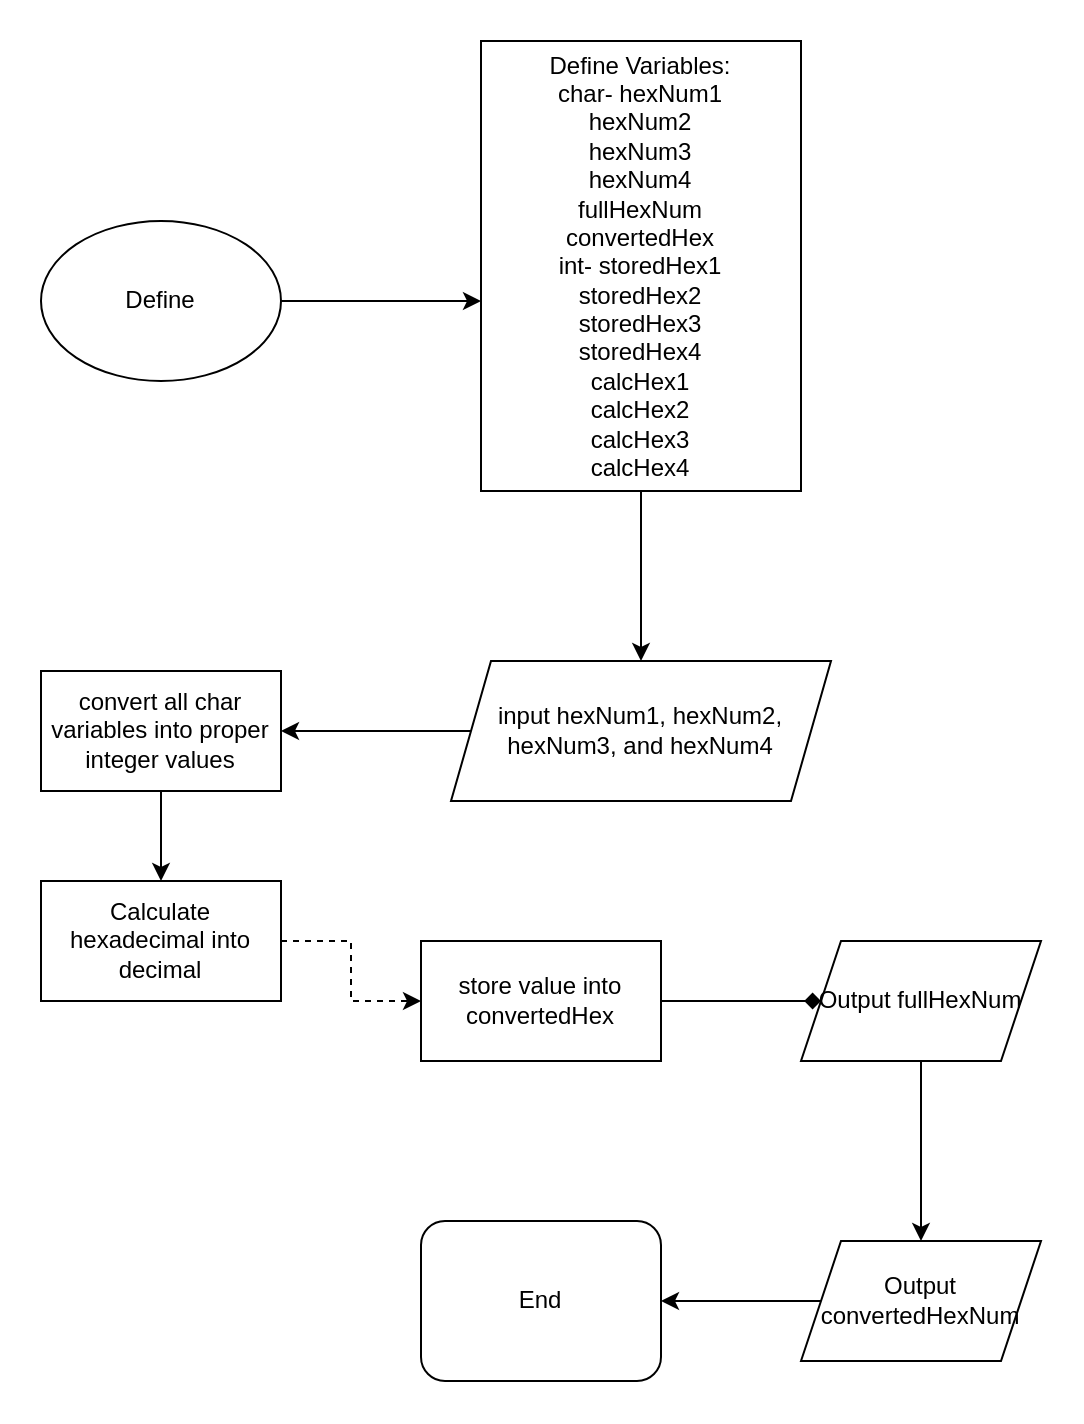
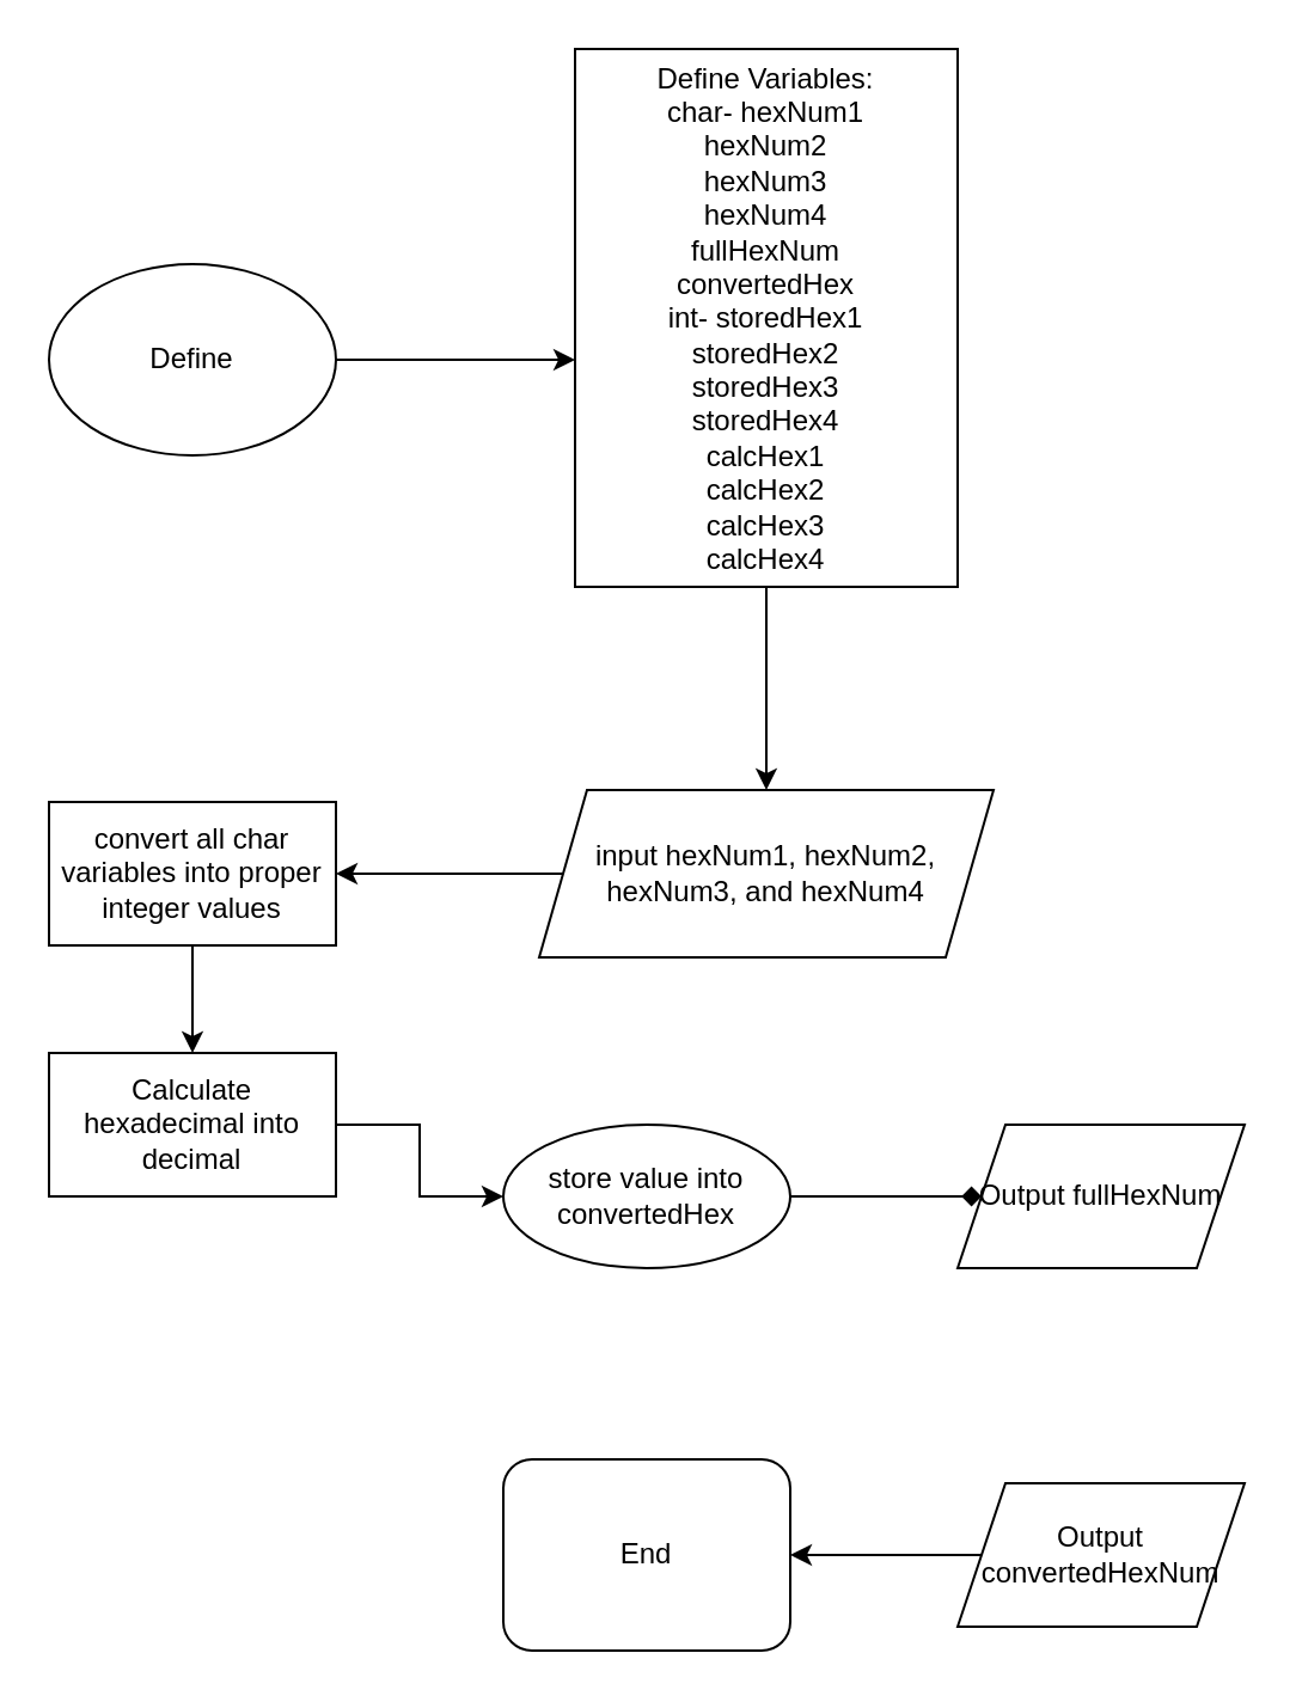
- <mxCell id="10" value="" style="edgeStyle=orthogonalEdgeStyle;rounded=0;orthogonalLoop=1;jettySize=auto;html=1;entryX=0;entryY=0.5;entryDx=0;entryDy=0;dashed=1;" edge="1" parent="1" source="11" target="17"><mxGeometry relative="1" as="geometry" /></mxCell>
+ <mxCell id="10" value="" style="edgeStyle=orthogonalEdgeStyle;rounded=0;orthogonalLoop=1;jettySize=auto;html=1;entryX=0;entryY=0.5;entryDx=0;entryDy=0;" edge="1" parent="1" source="11" target="17"><mxGeometry relative="1" as="geometry" /></mxCell>
- <mxCell id="17" value="store value into convertedHex" style="rounded=0;whiteSpace=wrap;html=1;" vertex="1" parent="1"><mxGeometry x="210" y="470" width="120" height="60" as="geometry" /></mxCell>
+ <mxCell id="17" value="store value into convertedHex" style="ellipse;whiteSpace=wrap;html=1;" vertex="1" parent="1"><mxGeometry x="210" y="470" width="120" height="60" as="geometry" /></mxCell>
- <mxCell id="12" value="" style="edgeStyle=orthogonalEdgeStyle;rounded=0;orthogonalLoop=1;jettySize=auto;html=1;" edge="1" parent="1" source="13" target="15"><mxGeometry relative="1" as="geometry" /></mxCell>
